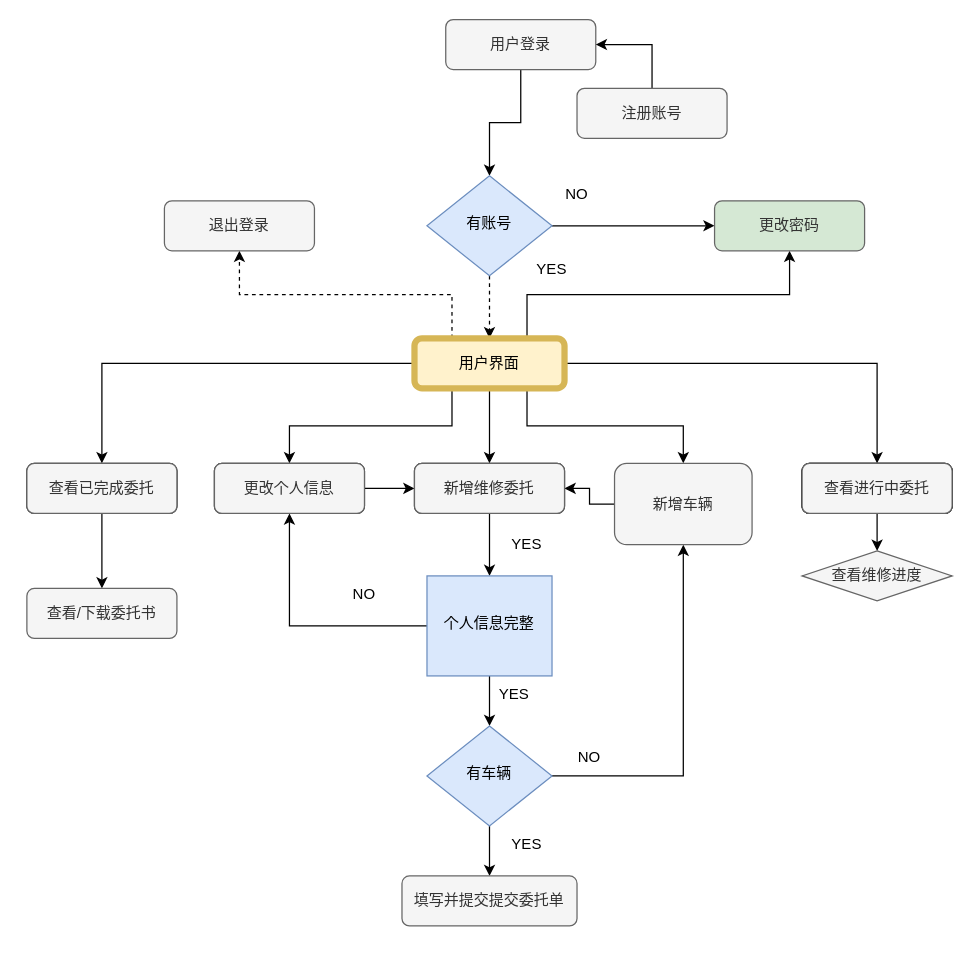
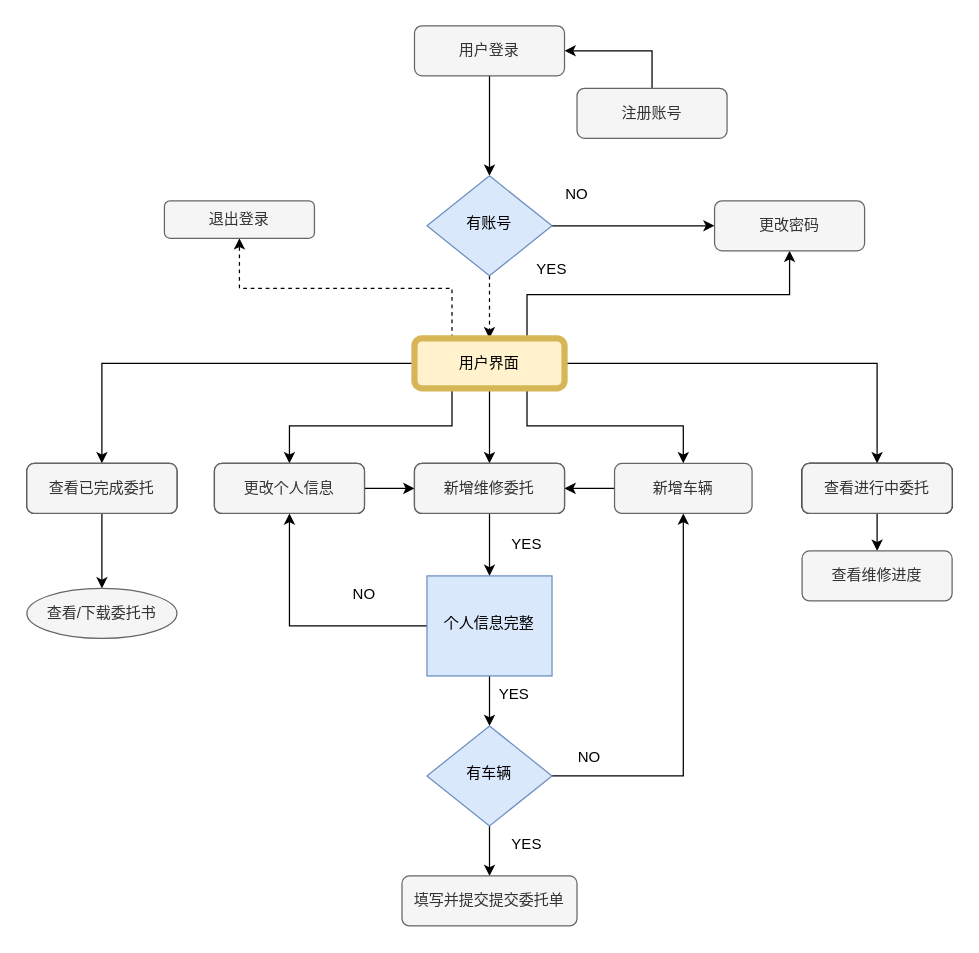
- <mxCell id="3" value="用户登录" style="rounded=1;whiteSpace=wrap;html=1;fontSize=12;glass=0;strokeWidth=1;shadow=0;fillColor=#f5f5f5;fontColor=#333333;strokeColor=#666666;" parent="1" vertex="1"><mxGeometry x="356" y="15" width="120" height="40" as="geometry" /></mxCell>
+ <mxCell id="3" value="用户登录" style="rounded=1;whiteSpace=wrap;html=1;fontSize=12;glass=0;strokeWidth=1;shadow=0;fillColor=#f5f5f5;fontColor=#333333;strokeColor=#666666;" parent="1" vertex="1"><mxGeometry x="331" y="20" width="120" height="40" as="geometry" /></mxCell>
- <mxCell id="40" value="退出登录" style="rounded=1;whiteSpace=wrap;html=1;fontSize=12;glass=0;strokeWidth=1;shadow=0;fillColor=#f5f5f5;fontColor=#333333;strokeColor=#666666;" vertex="1" parent="1"><mxGeometry x="131" y="160" width="120" height="40" as="geometry" /></mxCell>
+ <mxCell id="40" value="退出登录" style="rounded=1;whiteSpace=wrap;html=1;fontSize=12;glass=0;strokeWidth=1;shadow=0;fillColor=#f5f5f5;fontColor=#333333;strokeColor=#666666;" vertex="1" parent="1"><mxGeometry x="131" y="160" width="120" height="30" as="geometry" /></mxCell>
- <mxCell id="41" value="更改密码" style="rounded=1;whiteSpace=wrap;html=1;fontSize=12;glass=0;strokeWidth=1;shadow=0;fillColor=#d5e8d4;fontColor=#333333;strokeColor=#666666;" vertex="1" parent="1"><mxGeometry x="571" y="160" width="120" height="40" as="geometry" /></mxCell>
+ <mxCell id="41" value="更改密码" style="rounded=1;whiteSpace=wrap;html=1;fontSize=12;glass=0;strokeWidth=1;shadow=0;fillColor=#f5f5f5;fontColor=#333333;strokeColor=#666666;" vertex="1" parent="1"><mxGeometry x="571" y="160" width="120" height="40" as="geometry" /></mxCell>
- <mxCell id="31" value="新增车辆" style="rounded=1;whiteSpace=wrap;html=1;fontSize=12;glass=0;strokeWidth=1;shadow=0;fillColor=#f5f5f5;fontColor=#333333;strokeColor=#666666;" parent="1" vertex="1"><mxGeometry x="491" y="370" width="110" height="65" as="geometry" /></mxCell>
+ <mxCell id="31" value="新增车辆" style="rounded=1;whiteSpace=wrap;html=1;fontSize=12;glass=0;strokeWidth=1;shadow=0;fillColor=#f5f5f5;fontColor=#333333;strokeColor=#666666;" parent="1" vertex="1"><mxGeometry x="491" y="370" width="110" height="40" as="geometry" /></mxCell>
- <mxCell id="49" value="查看维修进度" style="rhombus;whiteSpace=wrap;html=1;fontSize=12;glass=0;strokeWidth=1;shadow=0;fillColor=#f5f5f5;fontColor=#333333;strokeColor=#666666;" vertex="1" parent="1"><mxGeometry x="641" y="440" width="120" height="40" as="geometry" /></mxCell>
+ <mxCell id="49" value="查看维修进度" style="rounded=1;whiteSpace=wrap;html=1;fontSize=12;glass=0;strokeWidth=1;shadow=0;fillColor=#f5f5f5;fontColor=#333333;strokeColor=#666666;" vertex="1" parent="1"><mxGeometry x="641" y="440" width="120" height="40" as="geometry" /></mxCell>
- <mxCell id="39" value="查看/下载委托书" style="rounded=1;whiteSpace=wrap;html=1;fontSize=12;glass=0;strokeWidth=1;shadow=0;fillColor=#f5f5f5;fontColor=#333333;strokeColor=#666666;" parent="1" vertex="1"><mxGeometry x="20.998" y="470" width="120" height="40" as="geometry" /></mxCell>
+ <mxCell id="39" value="查看/下载委托书" style="ellipse;whiteSpace=wrap;html=1;fontSize=12;glass=0;strokeWidth=1;shadow=0;fillColor=#f5f5f5;fontColor=#333333;strokeColor=#666666;" parent="1" vertex="1"><mxGeometry x="20.998" y="470" width="120" height="40" as="geometry" /></mxCell>
